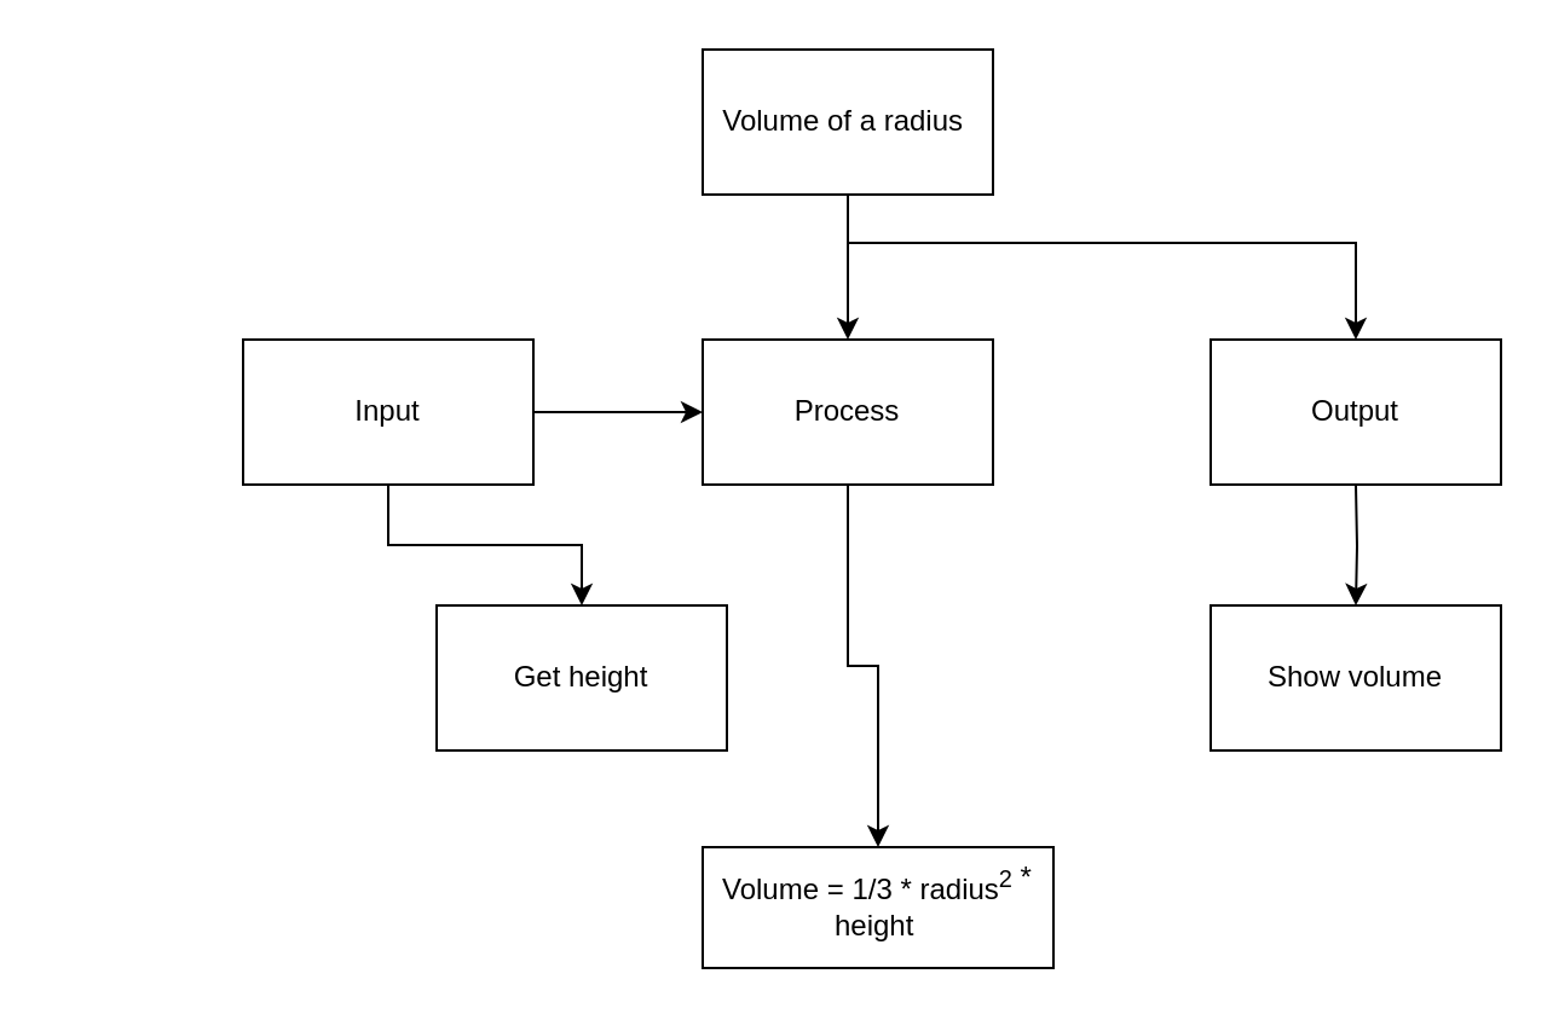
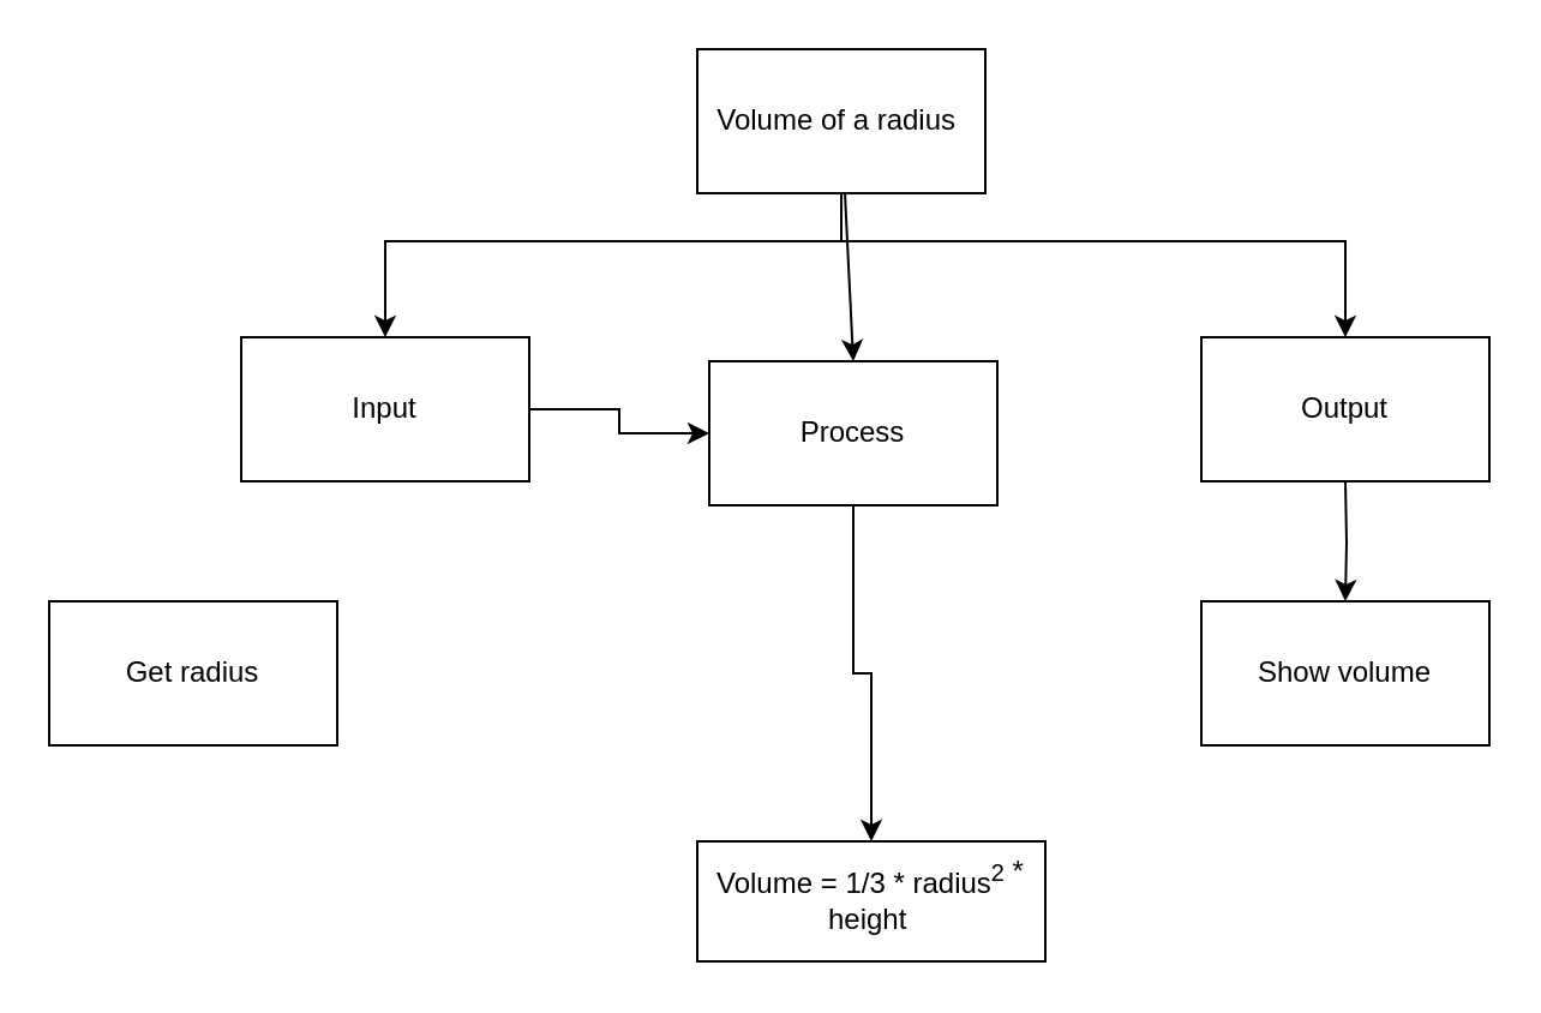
+ <mxCell id="4" style="edgeStyle=orthogonalEdgeStyle;rounded=0;html=1;" edge="1" parent="1" source="5" target="16"><mxGeometry relative="1" as="geometry"><Array as="points"><mxPoint x="350" y="100" /><mxPoint x="160" y="100" /></Array></mxGeometry></mxCell>
- <mxCell id="13" value="Process" style="rounded=0;whiteSpace=wrap;html=1;" parent="1" vertex="1"><mxGeometry x="290" y="140" width="120" height="60" as="geometry" /></mxCell>
+ <mxCell id="13" value="Process" style="rounded=0;whiteSpace=wrap;html=1;" parent="1" vertex="1"><mxGeometry x="295" y="150" width="120" height="60" as="geometry" /></mxCell>
- <mxCell id="15" style="edgeStyle=orthogonalEdgeStyle;rounded=0;html=1;" edge="1" parent="1" source="16" target="8"><mxGeometry relative="1" as="geometry" /></mxCell>
+ <mxCell id="9" value="Get radius" style="rounded=0;whiteSpace=wrap;html=1;" parent="1" vertex="1"><mxGeometry x="20" y="250" width="120" height="60" as="geometry" /></mxCell>
- <mxCell id="8" value="Get height" style="rounded=0;whiteSpace=wrap;html=1;" parent="1" vertex="1"><mxGeometry x="180" y="250" width="120" height="60" as="geometry" /></mxCell>
